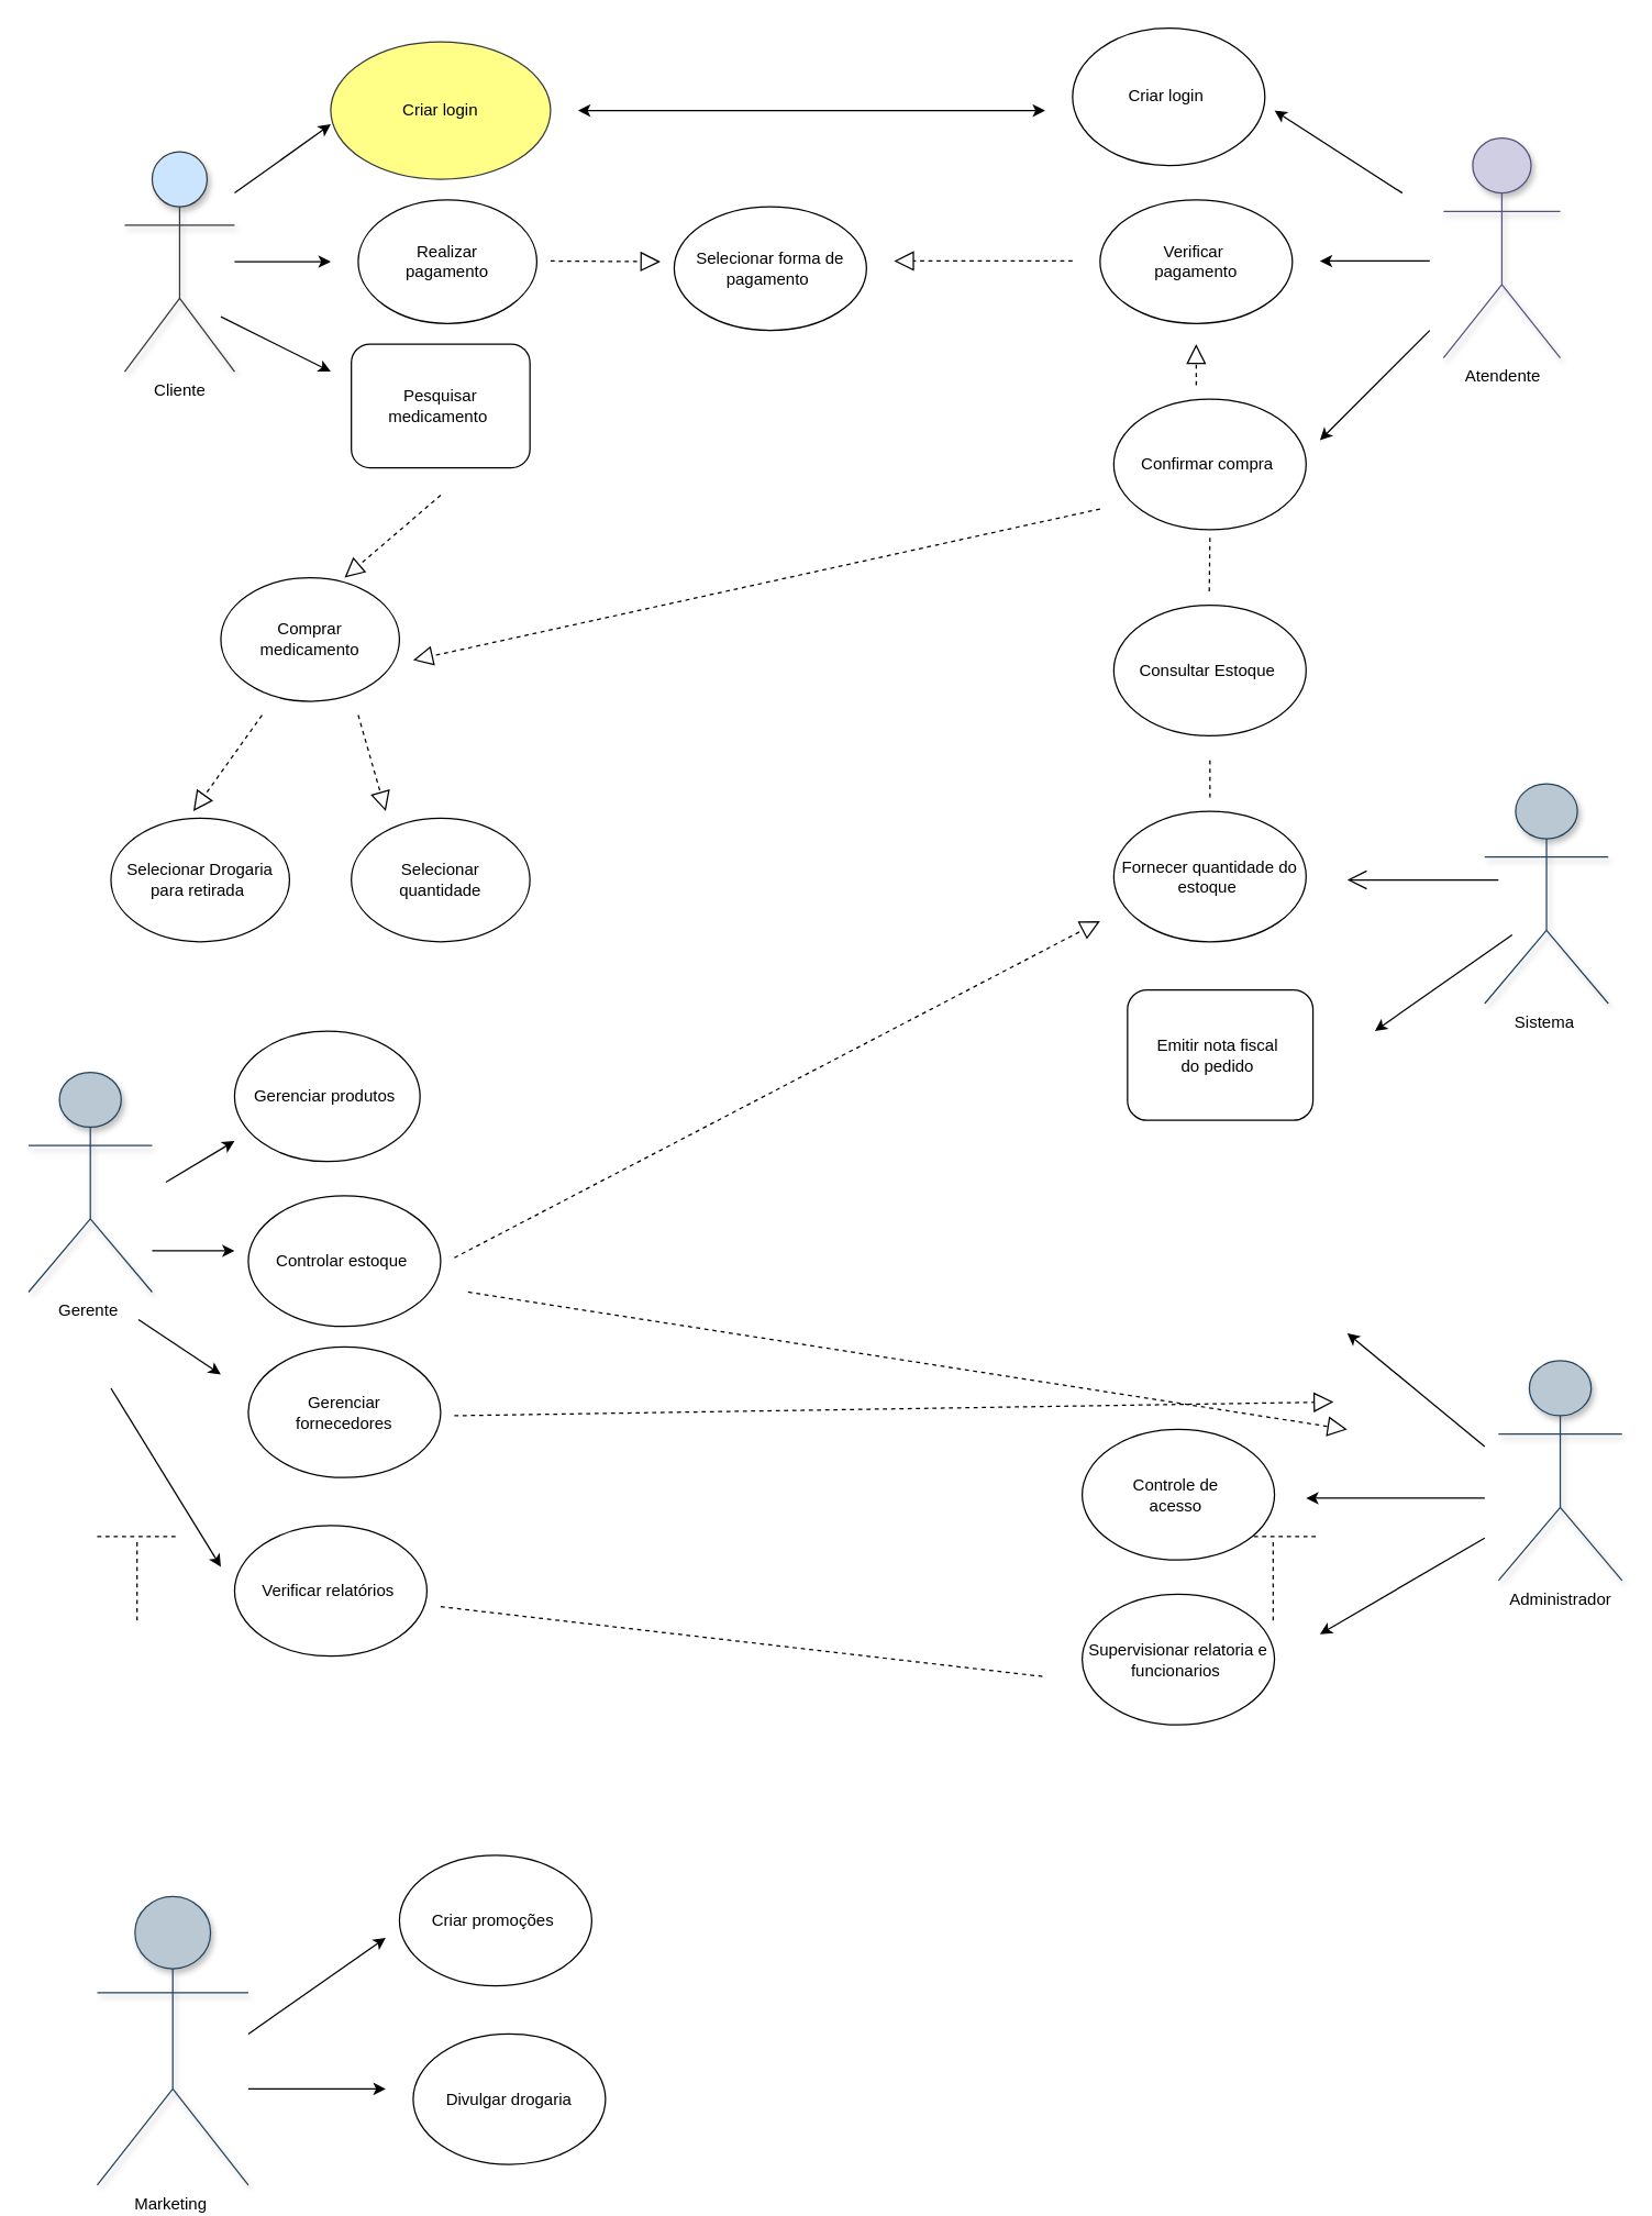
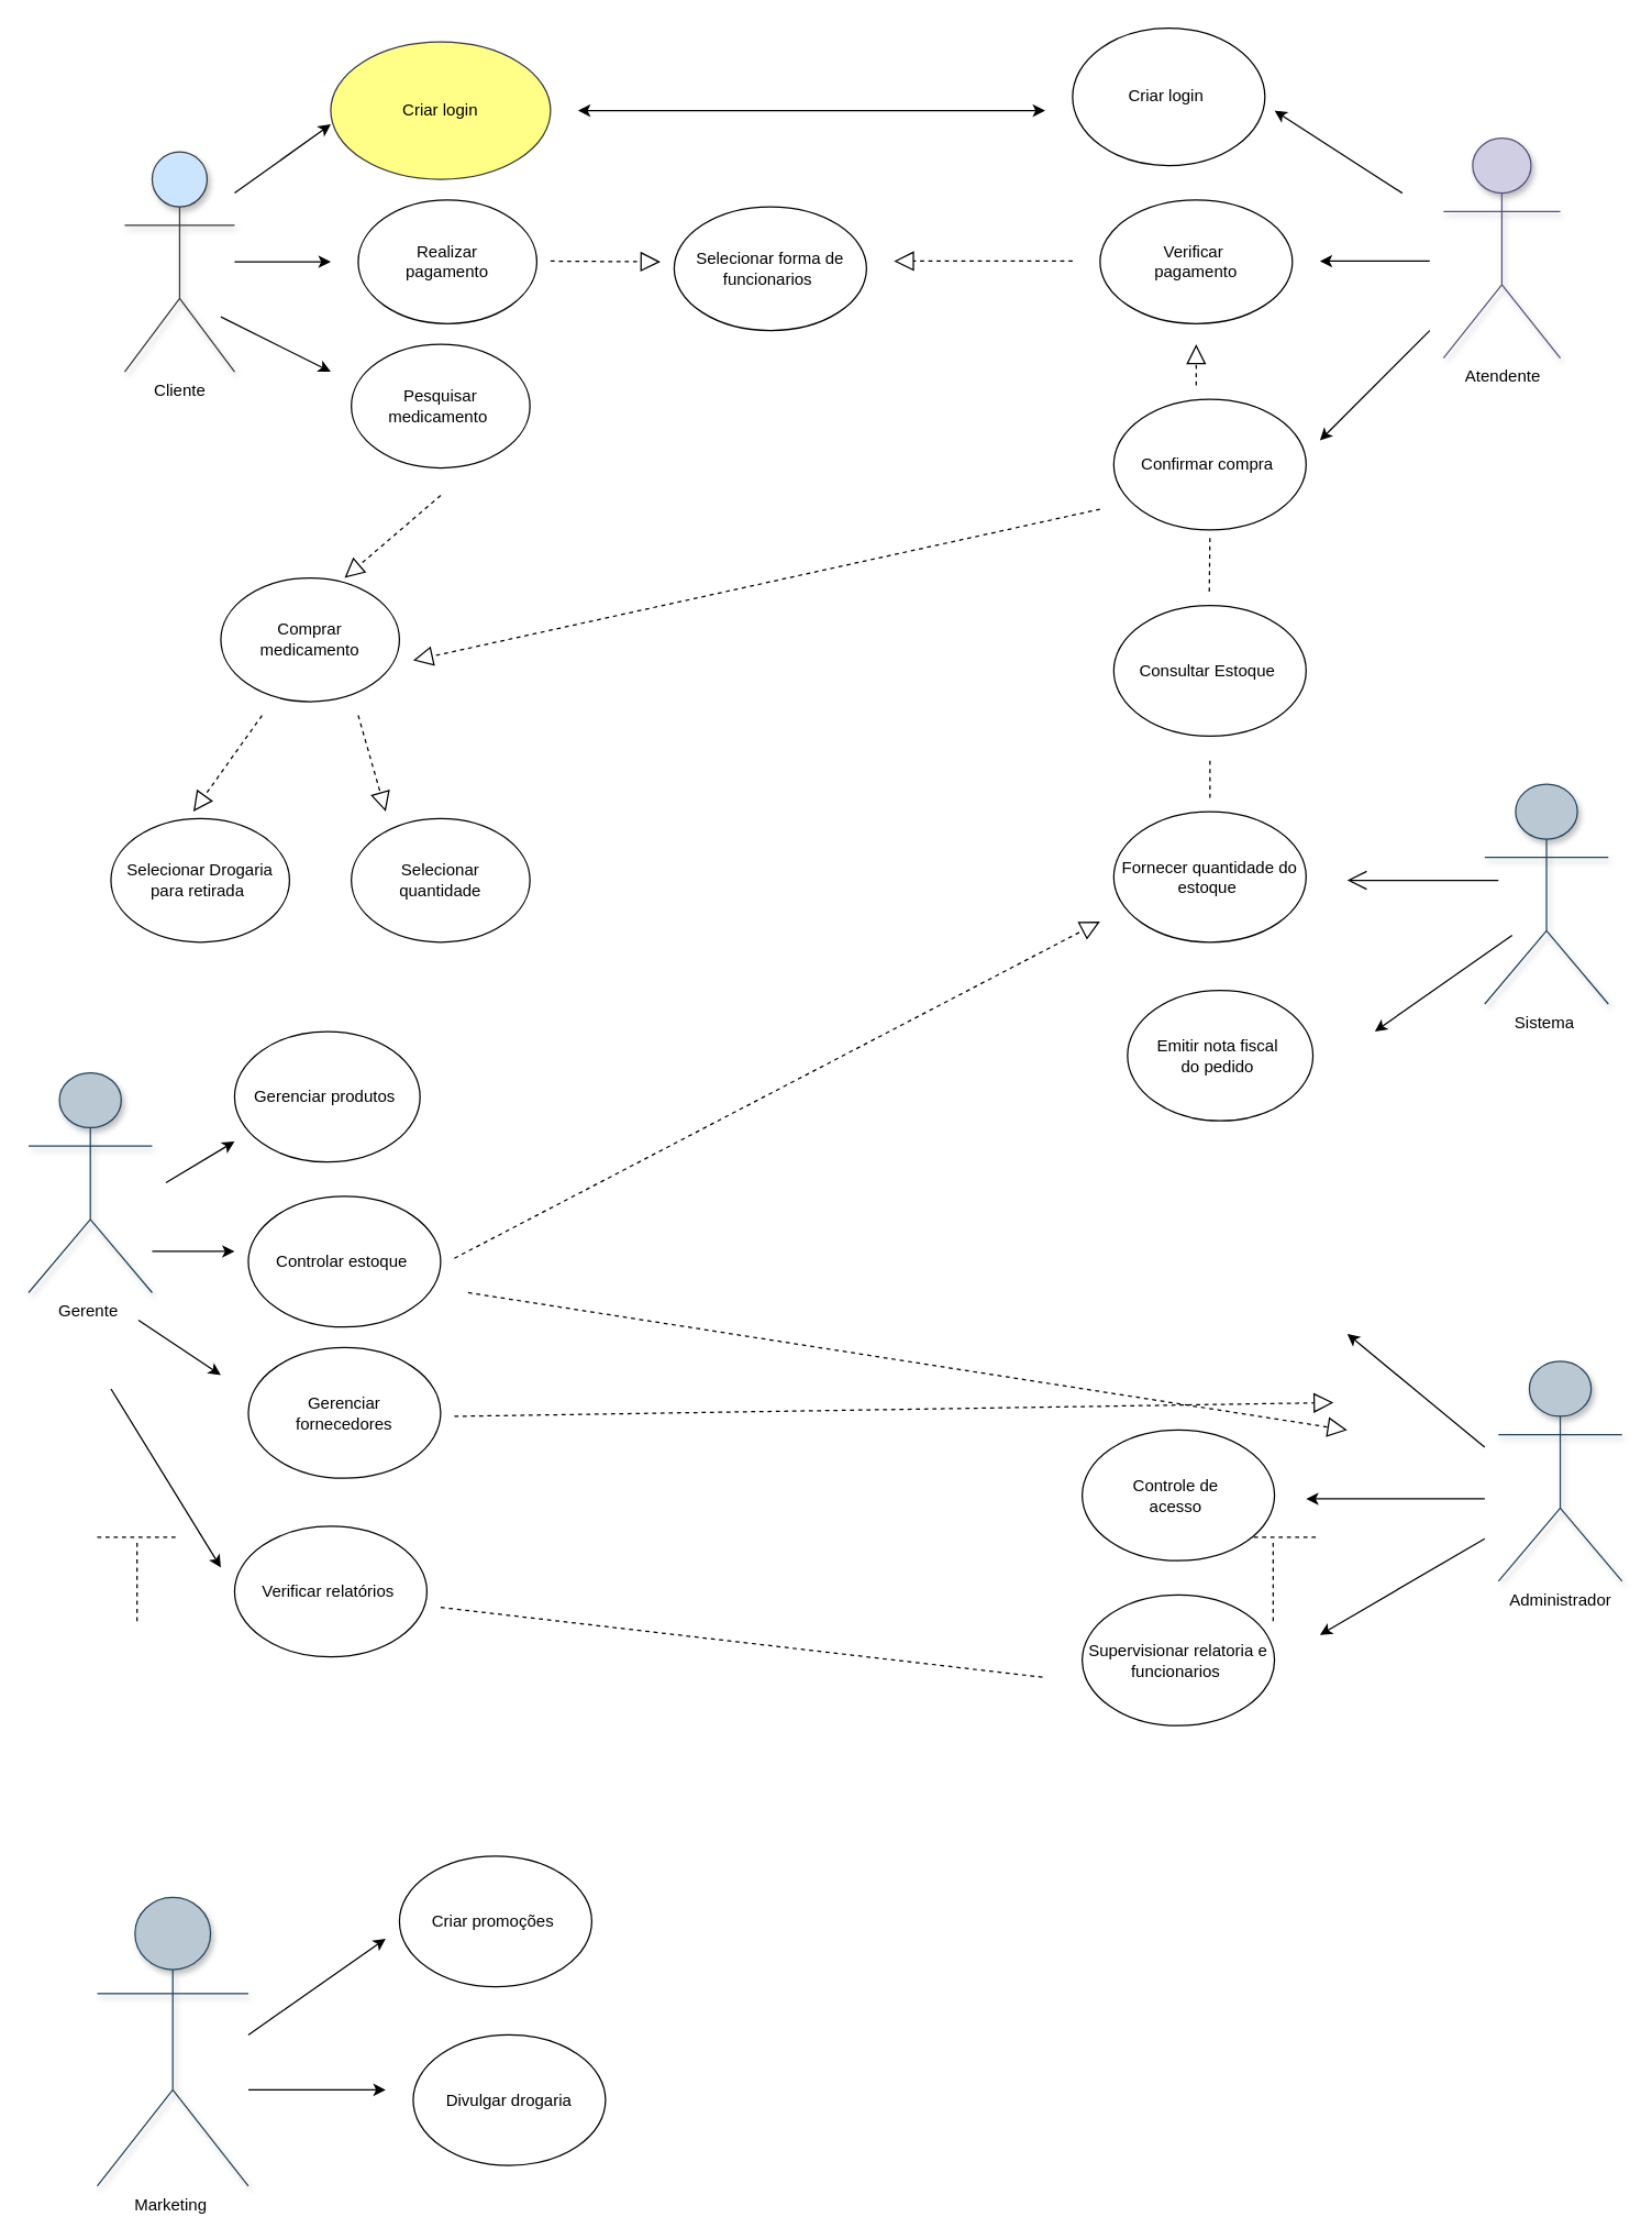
- <mxCell id="21" value="Selecionar forma de pagamento&amp;nbsp;" style="ellipse;whiteSpace=wrap;html=1;" vertex="1" parent="1"><mxGeometry x="490" y="150" width="140" height="90" as="geometry" /></mxCell>
+ <mxCell id="21" value="Selecionar forma de funcionarios&amp;nbsp;" style="ellipse;whiteSpace=wrap;html=1;" vertex="1" parent="1"><mxGeometry x="490" y="150" width="140" height="90" as="geometry" /></mxCell>
- <mxCell id="8" value="Pesquisar medicamento&amp;nbsp;" style="whiteSpace=wrap;html=1;rounded=1;" vertex="1" parent="1"><mxGeometry x="255" y="250" width="130" height="90" as="geometry" /></mxCell>
+ <mxCell id="8" value="Pesquisar medicamento&amp;nbsp;" style="ellipse;whiteSpace=wrap;html=1;" vertex="1" parent="1"><mxGeometry x="255" y="250" width="130" height="90" as="geometry" /></mxCell>
- <mxCell id="37" value="Emitir nota fiscal&amp;nbsp;&lt;div&gt;do pedido&amp;nbsp;&lt;/div&gt;" style="whiteSpace=wrap;html=1;rounded=1;" vertex="1" parent="1"><mxGeometry x="820" y="720" width="135" height="95" as="geometry" /></mxCell>
+ <mxCell id="37" value="Emitir nota fiscal&amp;nbsp;&lt;div&gt;do pedido&amp;nbsp;&lt;/div&gt;" style="ellipse;whiteSpace=wrap;html=1;" vertex="1" parent="1"><mxGeometry x="820" y="720" width="135" height="95" as="geometry" /></mxCell>
